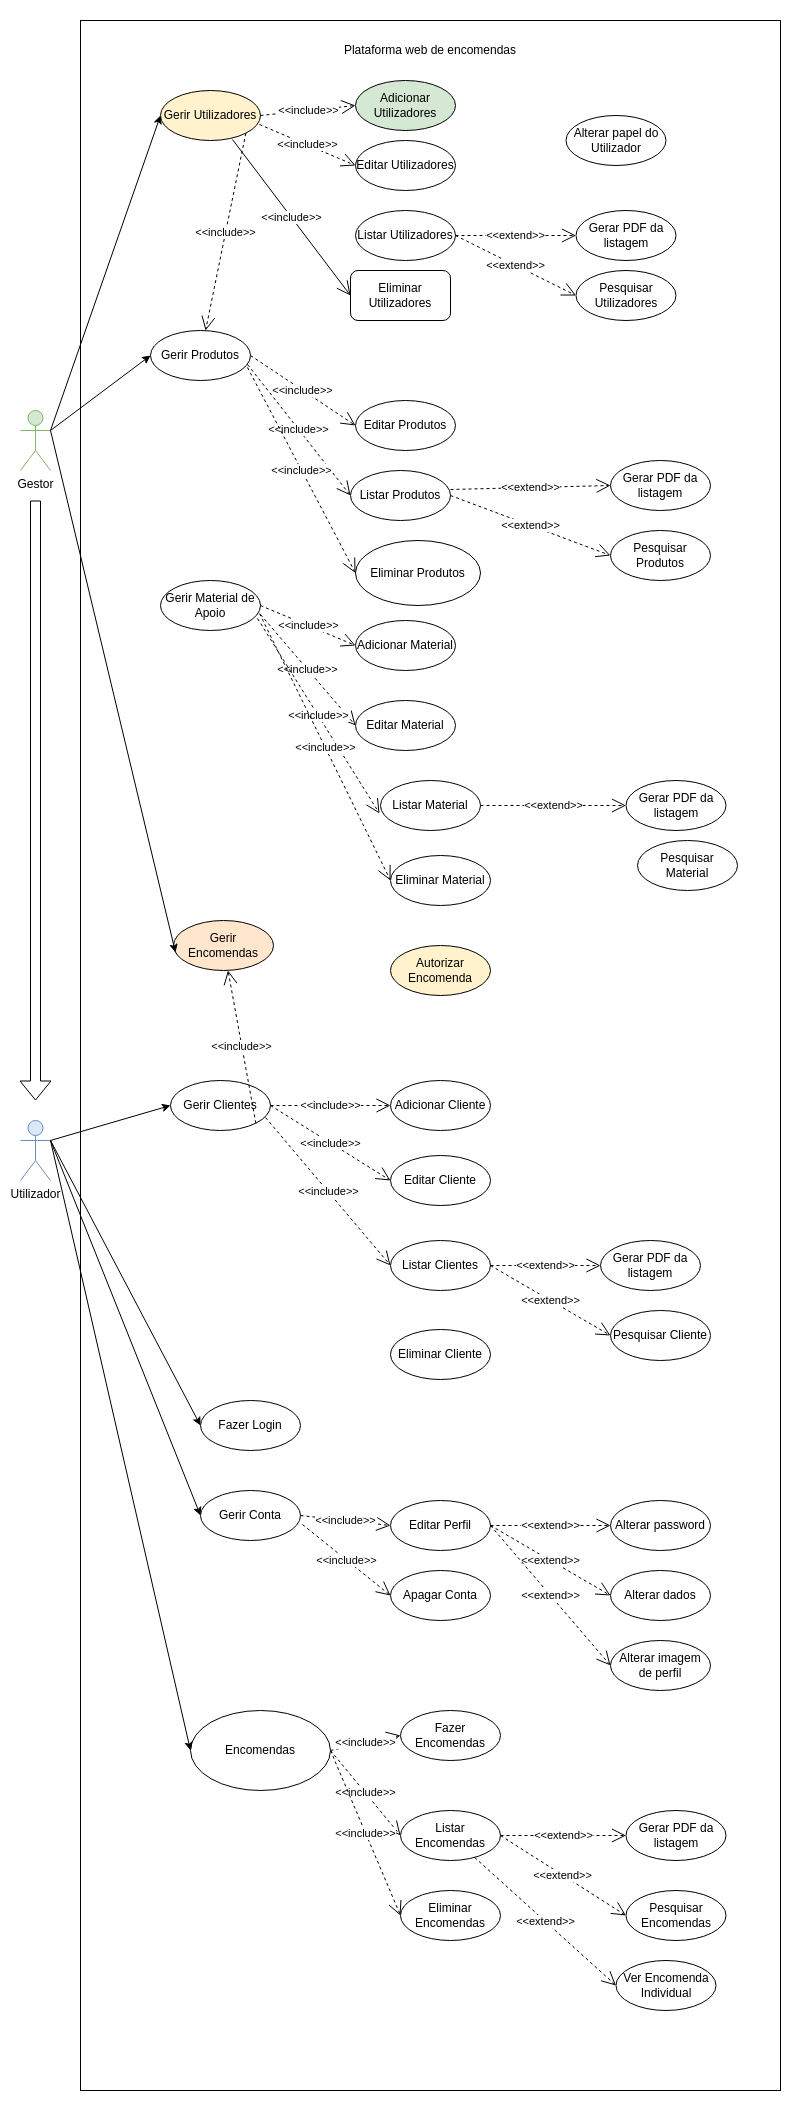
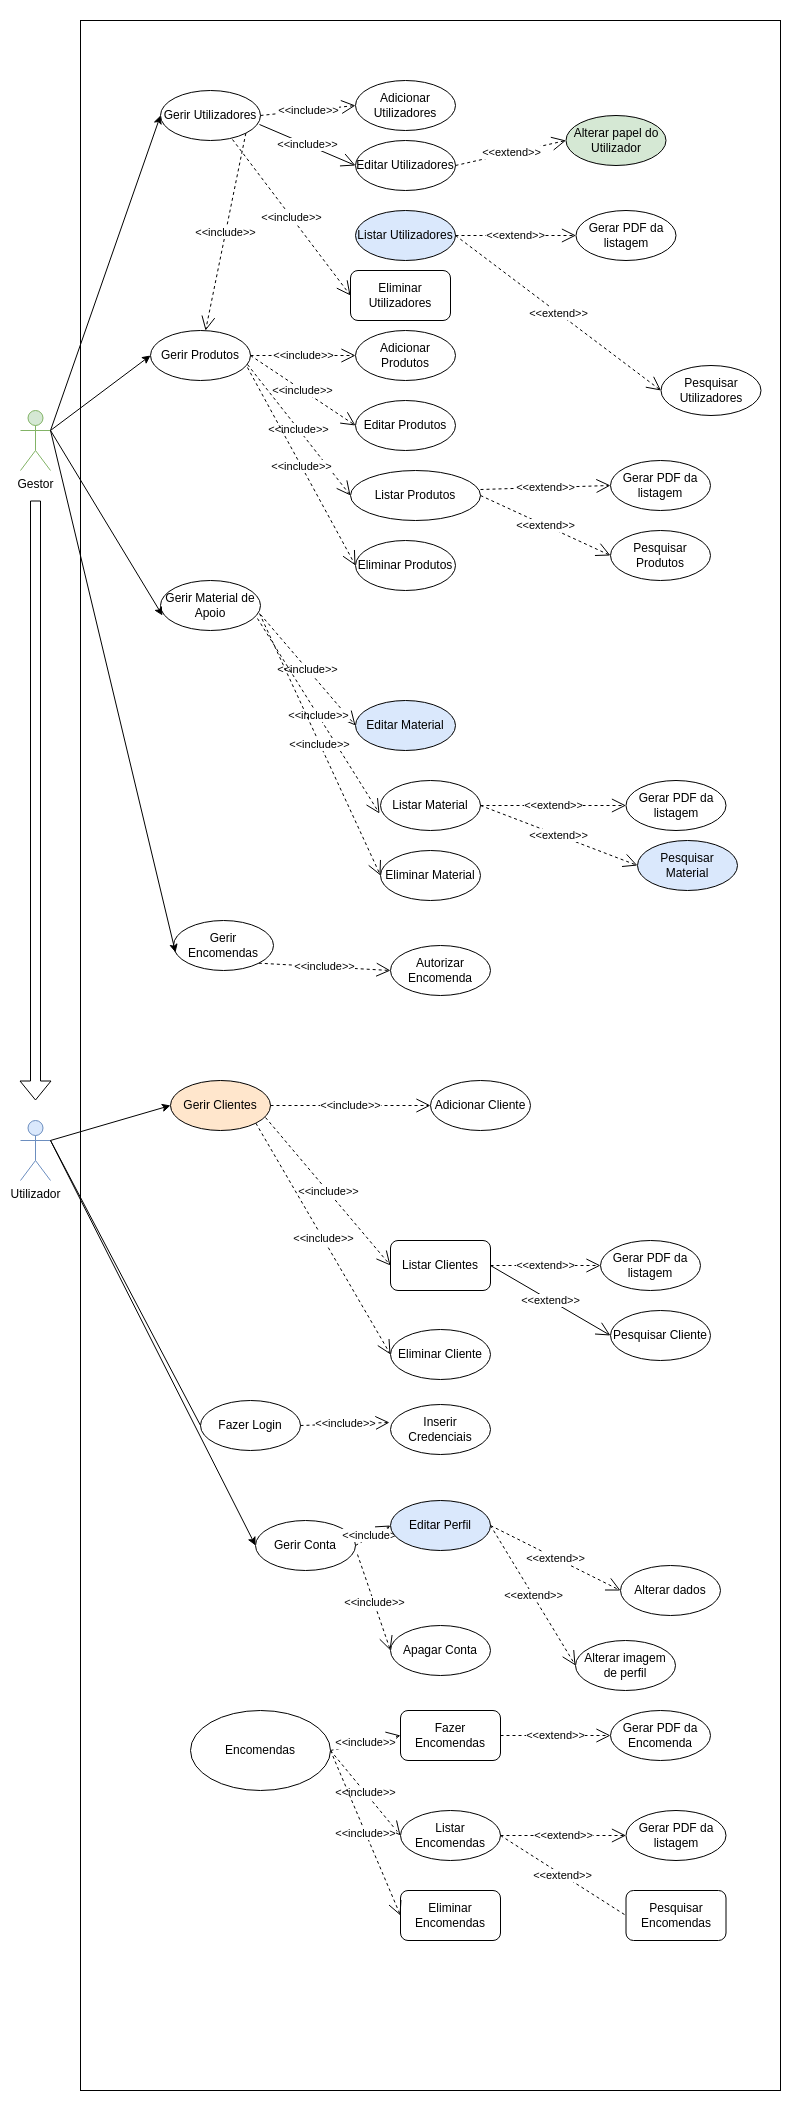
- <mxCell id="6" value="Plataforma web de encomendas" style="text;html=1;strokeColor=none;fillColor=none;align=center;verticalAlign=middle;whiteSpace=wrap;rounded=0;" parent="1" vertex="1"><mxGeometry x="335" y="40" width="190" height="20" as="geometry" /></mxCell>
- <mxCell id="15" value="Adicionar Utilizadores" style="ellipse;whiteSpace=wrap;html=1;fillColor=#d5e8d4;" parent="1" vertex="1"><mxGeometry x="355" y="80" width="100" height="50" as="geometry" /></mxCell>
+ <mxCell id="15" value="Adicionar Utilizadores" style="ellipse;whiteSpace=wrap;html=1;" parent="1" vertex="1"><mxGeometry x="355" y="80" width="100" height="50" as="geometry" /></mxCell>
- <mxCell id="7" value="Gerir Utilizadores" style="ellipse;whiteSpace=wrap;html=1;fillColor=#fff2cc;" parent="1" vertex="1"><mxGeometry x="160" y="90" width="100" height="50" as="geometry" /></mxCell>
+ <mxCell id="7" value="Gerir Utilizadores" style="ellipse;whiteSpace=wrap;html=1;" parent="1" vertex="1"><mxGeometry x="160" y="90" width="100" height="50" as="geometry" /></mxCell>
- <mxCell id="22" value="&amp;lt;&amp;lt;include&amp;gt;&amp;gt;" style="endArrow=open;endSize=12;dashed=1;html=1;exitX=0.99;exitY=0.68;exitDx=0;exitDy=0;exitPerimeter=0;entryX=0;entryY=0.5;entryDx=0;entryDy=0;" parent="1" source="7" target="16" edge="1"><mxGeometry width="160" relative="1" as="geometry"><mxPoint x="260" y="409" as="sourcePoint" /><mxPoint x="420" y="409" as="targetPoint" /></mxGeometry></mxCell>
+ <mxCell id="22" value="&amp;lt;&amp;lt;include&amp;gt;&amp;gt;" style="endArrow=open;endSize=12;dashed=0;html=1;exitX=0.99;exitY=0.68;exitDx=0;exitDy=0;exitPerimeter=0;entryX=0;entryY=0.5;entryDx=0;entryDy=0;" parent="1" source="7" target="16" edge="1"><mxGeometry width="160" relative="1" as="geometry"><mxPoint x="260" y="409" as="sourcePoint" /><mxPoint x="420" y="409" as="targetPoint" /></mxGeometry></mxCell>
- <mxCell id="17" value="Alterar papel do Utilizador" style="ellipse;whiteSpace=wrap;html=1;" parent="1" vertex="1"><mxGeometry x="565.5" y="115" width="100" height="50" as="geometry" /></mxCell>
+ <mxCell id="17" value="Alterar papel do Utilizador" style="ellipse;whiteSpace=wrap;html=1;fillColor=#d5e8d4;" parent="1" vertex="1"><mxGeometry x="565.5" y="115" width="100" height="50" as="geometry" /></mxCell>
+ <mxCell id="25" value="&amp;lt;&amp;lt;extend&amp;gt;&amp;gt;" style="endArrow=open;endSize=12;dashed=1;html=1;exitX=1;exitY=0.5;exitDx=0;exitDy=0;entryX=0;entryY=0.5;entryDx=0;entryDy=0;" parent="1" source="16" target="17" edge="1"><mxGeometry width="160" relative="1" as="geometry"><mxPoint x="470" y="410" as="sourcePoint" /><mxPoint x="510" y="410" as="targetPoint" /></mxGeometry></mxCell>
- <mxCell id="24" value="&amp;lt;&amp;lt;include&amp;gt;&amp;gt;" style="endArrow=open;endSize=12;dashed=0;html=1;entryX=0;entryY=0.5;entryDx=0;entryDy=0;exitX=0.72;exitY=0.98;exitDx=0;exitDy=0;exitPerimeter=0;" parent="1" source="7" target="18" edge="1"><mxGeometry width="160" relative="1" as="geometry"><mxPoint x="195" y="419.5" as="sourcePoint" /><mxPoint x="355" y="419.5" as="targetPoint" /></mxGeometry></mxCell>
+ <mxCell id="24" value="&amp;lt;&amp;lt;include&amp;gt;&amp;gt;" style="endArrow=open;endSize=12;dashed=1;html=1;entryX=0;entryY=0.5;entryDx=0;entryDy=0;exitX=0.72;exitY=0.98;exitDx=0;exitDy=0;exitPerimeter=0;" parent="1" source="7" target="18" edge="1"><mxGeometry width="160" relative="1" as="geometry"><mxPoint x="195" y="419.5" as="sourcePoint" /><mxPoint x="355" y="419.5" as="targetPoint" /></mxGeometry></mxCell>
- <mxCell id="19" value="Listar Utilizadores" style="ellipse;whiteSpace=wrap;html=1;" parent="1" vertex="1"><mxGeometry x="355" width="100" height="50" as="geometry" y="210" /></mxCell>
+ <mxCell id="19" value="Listar Utilizadores" style="ellipse;whiteSpace=wrap;html=1;fillColor=#dae8fc;" parent="1" vertex="1"><mxGeometry x="355" width="100" height="50" as="geometry" y="210" /></mxCell>
- <mxCell id="35" value="Pesquisar Utilizadores" style="ellipse;whiteSpace=wrap;html=1;" parent="1" vertex="1"><mxGeometry x="575.5" y="270" width="100" height="50" as="geometry" /></mxCell>
+ <mxCell id="35" value="Pesquisar Utilizadores" style="ellipse;whiteSpace=wrap;html=1;" parent="1" vertex="1"><mxGeometry x="660.5" y="365" width="100" height="50" as="geometry" /></mxCell>
+ <mxCell id="31" value="&amp;lt;&amp;lt;include&amp;gt;&amp;gt;" style="endArrow=open;endSize=12;dashed=1;html=1;exitX=1;exitY=0.5;exitDx=0;exitDy=0;entryX=0;entryY=0.5;entryDx=0;entryDy=0;" parent="1" source="8" target="27" edge="1"><mxGeometry width="160" relative="1" as="geometry"><mxPoint x="290" y="615" as="sourcePoint" /><mxPoint x="385" y="575" as="targetPoint" /></mxGeometry></mxCell>
+ <mxCell id="27" value="Adicionar Produtos" style="ellipse;whiteSpace=wrap;html=1;" parent="1" vertex="1"><mxGeometry x="355" y="330" width="100" height="50" as="geometry" /></mxCell>
- <mxCell id="29" value="Listar Produtos" style="ellipse;whiteSpace=wrap;html=1;" parent="1" vertex="1"><mxGeometry x="350" y="470" width="100" height="50" as="geometry" /></mxCell>
+ <mxCell id="29" value="Listar Produtos" style="ellipse;whiteSpace=wrap;html=1;" parent="1" vertex="1"><mxGeometry x="350" y="470" width="130" height="50" as="geometry" /></mxCell>
+ <mxCell id="13" value="" style="endArrow=classic;html=1;entryX=0.02;entryY=0.7;entryDx=0;entryDy=0;exitX=1;exitY=0.333;exitDx=0;exitDy=0;exitPerimeter=0;entryPerimeter=0;" parent="1" source="3" target="9" edge="1"><mxGeometry width="50" height="50" relative="1" as="geometry"><mxPoint x="70" y="455" as="sourcePoint" /><mxPoint x="170" y="415" as="targetPoint" /></mxGeometry></mxCell>
- <mxCell id="30" value="Eliminar Produtos" style="ellipse;whiteSpace=wrap;html=1;" parent="1" vertex="1"><mxGeometry x="355" y="540" width="125" height="65" as="geometry" /></mxCell>
+ <mxCell id="30" value="Eliminar Produtos" style="ellipse;whiteSpace=wrap;html=1;" parent="1" vertex="1"><mxGeometry x="355" y="540" width="100" height="50" as="geometry" /></mxCell>
- <mxCell id="45" value="&amp;lt;&amp;lt;include&amp;gt;&amp;gt;" style="endArrow=open;endSize=12;dashed=1;html=1;entryX=0;entryY=0.5;entryDx=0;entryDy=0;exitX=1;exitY=0.5;exitDx=0;exitDy=0;" parent="1" source="9" target="41" edge="1"><mxGeometry width="160" relative="1" as="geometry"><mxPoint x="310" y="757" as="sourcePoint" /><mxPoint x="443" y="860" as="targetPoint" /></mxGeometry></mxCell>
- <mxCell id="41" value="Adicionar Material" style="ellipse;whiteSpace=wrap;html=1;" parent="1" vertex="1"><mxGeometry x="355" y="620" width="100" height="50" as="geometry" /></mxCell>
- <mxCell id="42" value="Editar Material" style="ellipse;whiteSpace=wrap;html=1;" parent="1" vertex="1"><mxGeometry x="355" y="700" width="100" height="50" as="geometry" /></mxCell>
+ <mxCell id="42" value="Editar Material" style="ellipse;whiteSpace=wrap;html=1;fillColor=#dae8fc;" parent="1" vertex="1"><mxGeometry x="355" y="700" width="100" height="50" as="geometry" /></mxCell>
+ <mxCell id="51" value="&amp;lt;&amp;lt;extend&amp;gt;&amp;gt;" style="endArrow=open;endSize=12;dashed=1;html=1;exitX=1;exitY=0.5;exitDx=0;exitDy=0;entryX=0;entryY=0.5;entryDx=0;entryDy=0;" parent="1" source="43" target="52" edge="1"><mxGeometry width="160" relative="1" as="geometry"><mxPoint x="548.5" y="942" as="sourcePoint" /><mxPoint x="675.5" y="970" as="targetPoint" /></mxGeometry></mxCell>
- <mxCell id="52" value="Pesquisar Material" style="ellipse;whiteSpace=wrap;html=1;" parent="1" vertex="1"><mxGeometry x="637" y="840" width="100" height="50" as="geometry" /></mxCell>
+ <mxCell id="52" value="Pesquisar Material" style="ellipse;whiteSpace=wrap;html=1;fillColor=#dae8fc;" parent="1" vertex="1"><mxGeometry x="637" y="840" width="100" height="50" as="geometry" /></mxCell>
- <mxCell id="44" value="Eliminar Material" style="ellipse;whiteSpace=wrap;html=1;" parent="1" vertex="1"><mxGeometry x="390" y="855" width="100" height="50" as="geometry" /></mxCell>
+ <mxCell id="44" value="Eliminar Material" style="ellipse;whiteSpace=wrap;html=1;" parent="1" vertex="1"><mxGeometry x="380" y="850" width="100" height="50" as="geometry" /></mxCell>
- <mxCell id="10" value="Gerir Encomendas" style="ellipse;whiteSpace=wrap;html=1;fillColor=#ffe6cc;" parent="1" vertex="1"><mxGeometry x="173" y="920" width="100" height="50" as="geometry" /></mxCell>
+ <mxCell id="10" value="Gerir Encomendas" style="ellipse;whiteSpace=wrap;html=1;" parent="1" vertex="1"><mxGeometry x="173" y="920" width="100" height="50" as="geometry" /></mxCell>
+ <mxCell id="54" value="&amp;lt;&amp;lt;include&amp;gt;&amp;gt;" style="endArrow=open;endSize=12;dashed=1;html=1;entryX=0;entryY=0.5;entryDx=0;entryDy=0;exitX=1;exitY=1;exitDx=0;exitDy=0;" parent="1" source="10" target="53" edge="1"><mxGeometry width="160" relative="1" as="geometry"><mxPoint x="320" y="1100" as="sourcePoint" /><mxPoint x="441.5" y="1245" as="targetPoint" /></mxGeometry></mxCell>
- <mxCell id="53" value="Autorizar Encomenda" style="ellipse;whiteSpace=wrap;html=1;fillColor=#fff2cc;" parent="1" vertex="1"><mxGeometry x="390" y="945" width="100" height="50" as="geometry" /></mxCell>
+ <mxCell id="53" value="Autorizar Encomenda" style="ellipse;whiteSpace=wrap;html=1;" parent="1" vertex="1"><mxGeometry x="390" y="945" width="100" height="50" as="geometry" /></mxCell>
- <mxCell id="66" value="&amp;lt;&amp;lt;include&amp;gt;&amp;gt;" style="endArrow=open;endSize=12;dashed=1;html=1;exitX=1;exitY=1;exitDx=0;exitDy=0;" parent="1" source="55" target="10" edge="1"><mxGeometry width="160" relative="1" as="geometry"><mxPoint x="260" y="1387" as="sourcePoint" /><mxPoint x="365" y="1505" as="targetPoint" /></mxGeometry></mxCell>
+ <mxCell id="66" value="&amp;lt;&amp;lt;include&amp;gt;&amp;gt;" style="endArrow=open;endSize=12;dashed=1;html=1;entryX=0;entryY=0.5;entryDx=0;entryDy=0;exitX=1;exitY=1;exitDx=0;exitDy=0;" parent="1" source="55" target="60" edge="1"><mxGeometry width="160" relative="1" as="geometry"><mxPoint x="260" y="1387" as="sourcePoint" /><mxPoint x="365" y="1505" as="targetPoint" /></mxGeometry></mxCell>
- <mxCell id="55" value="Gerir Clientes" style="ellipse;whiteSpace=wrap;html=1;" parent="1" vertex="1"><mxGeometry x="170" y="1080" width="100" height="50" as="geometry" /></mxCell>
+ <mxCell id="55" value="Gerir Clientes" style="ellipse;whiteSpace=wrap;html=1;fillColor=#ffe6cc;" parent="1" vertex="1"><mxGeometry x="170" y="1080" width="100" height="50" as="geometry" /></mxCell>
- <mxCell id="57" value="Adicionar Cliente" style="ellipse;whiteSpace=wrap;html=1;" parent="1" vertex="1"><mxGeometry x="390" y="1080" width="100" height="50" as="geometry" /></mxCell>
+ <mxCell id="57" value="Adicionar Cliente" style="ellipse;whiteSpace=wrap;html=1;" parent="1" vertex="1"><mxGeometry x="430" y="1080" width="100" height="50" as="geometry" /></mxCell>
- <mxCell id="64" value="&amp;lt;&amp;lt;include&amp;gt;&amp;gt;" style="endArrow=open;endSize=12;dashed=1;html=1;entryX=0;entryY=0.5;entryDx=0;entryDy=0;exitX=1;exitY=0.5;exitDx=0;exitDy=0;" parent="1" source="55" target="58" edge="1"><mxGeometry width="160" relative="1" as="geometry"><mxPoint x="280" y="1325" as="sourcePoint" /><mxPoint x="360" y="1389" as="targetPoint" /></mxGeometry></mxCell>
- <mxCell id="58" value="Editar Cliente" style="ellipse;whiteSpace=wrap;html=1;" parent="1" vertex="1"><mxGeometry x="390" y="1155" width="100" height="50" as="geometry" /></mxCell>
- <mxCell id="59" value="Listar Clientes" style="ellipse;whiteSpace=wrap;html=1;" parent="1" vertex="1"><mxGeometry x="390" y="1240" width="100" height="50" as="geometry" /></mxCell>
+ <mxCell id="59" value="Listar Clientes" style="whiteSpace=wrap;html=1;rounded=1;" parent="1" vertex="1"><mxGeometry x="390" y="1240" width="100" height="50" as="geometry" /></mxCell>
- <mxCell id="67" value="&amp;lt;&amp;lt;extend&amp;gt;&amp;gt;" style="endArrow=open;endSize=12;dashed=1;html=1;exitX=1;exitY=0.5;exitDx=0;exitDy=0;entryX=0;entryY=0.5;entryDx=0;entryDy=0;" parent="1" source="59" target="62" edge="1"><mxGeometry width="160" relative="1" as="geometry"><mxPoint x="480" y="1457" as="sourcePoint" /><mxPoint x="587" y="1457" as="targetPoint" /></mxGeometry></mxCell>
+ <mxCell id="67" value="&amp;lt;&amp;lt;extend&amp;gt;&amp;gt;" style="endArrow=open;endSize=12;dashed=0;html=1;exitX=1;exitY=0.5;exitDx=0;exitDy=0;entryX=0;entryY=0.5;entryDx=0;entryDy=0;" parent="1" source="59" target="62" edge="1"><mxGeometry width="160" relative="1" as="geometry"><mxPoint x="480" y="1457" as="sourcePoint" /><mxPoint x="587" y="1457" as="targetPoint" /></mxGeometry></mxCell>
- <mxCell id="70" value="" style="endArrow=classic;html=1;entryX=0;entryY=0.5;entryDx=0;entryDy=0;exitX=1;exitY=0.333;exitDx=0;exitDy=0;exitPerimeter=0;" parent="1" source="4" target="69" edge="1"><mxGeometry width="50" height="50" relative="1" as="geometry"><mxPoint x="70" y="1512.5" as="sourcePoint" /><mxPoint x="200" y="1397.5" as="targetPoint" /></mxGeometry></mxCell>
+ <mxCell id="70" value="" style="endArrow=none;html=1;entryX=0;entryY=0.5;entryDx=0;entryDy=0;exitX=1;exitY=0.333;exitDx=0;exitDy=0;exitPerimeter=0;" parent="1" source="4" target="69" edge="1"><mxGeometry width="50" height="50" relative="1" as="geometry"><mxPoint x="70" y="1512.5" as="sourcePoint" /><mxPoint x="200" y="1397.5" as="targetPoint" /></mxGeometry></mxCell>
+ <mxCell id="71" value="&amp;lt;&amp;lt;include&amp;gt;&amp;gt;" style="endArrow=open;endSize=12;dashed=1;html=1;exitX=1;exitY=0.5;exitDx=0;exitDy=0;entryX=-0.01;entryY=0.36;entryDx=0;entryDy=0;entryPerimeter=0;" parent="1" source="69" target="72" edge="1"><mxGeometry width="160" relative="1" as="geometry"><mxPoint x="290" y="1420" as="sourcePoint" /><mxPoint x="370" y="1570" as="targetPoint" /></mxGeometry></mxCell>
+ <mxCell id="72" value="Inserir Credenciais" style="ellipse;whiteSpace=wrap;html=1;" parent="1" vertex="1"><mxGeometry x="390" y="1404" width="100" height="50" as="geometry" /></mxCell>
- <mxCell id="94" value="" style="endArrow=classic;html=1;entryX=0;entryY=0.5;entryDx=0;entryDy=0;exitX=1;exitY=0.333;exitDx=0;exitDy=0;exitPerimeter=0;" parent="1" source="4" target="93" edge="1"><mxGeometry width="50" height="50" relative="1" as="geometry"><mxPoint x="80" y="1687.5" as="sourcePoint" /><mxPoint x="220" y="1712.5" as="targetPoint" /></mxGeometry></mxCell>
- <mxCell id="73" value="Gerir Conta" style="ellipse;whiteSpace=wrap;html=1;" parent="1" vertex="1"><mxGeometry x="200" y="1490" width="100" height="50" as="geometry" /></mxCell>
+ <mxCell id="73" value="Gerir Conta" style="ellipse;whiteSpace=wrap;html=1;" parent="1" vertex="1"><mxGeometry x="255" y="1520" width="100" height="50" as="geometry" /></mxCell>
- <mxCell id="76" value="Editar Perfil" style="ellipse;whiteSpace=wrap;html=1;" parent="1" vertex="1"><mxGeometry x="390" y="1500" width="100" height="50" as="geometry" /></mxCell>
+ <mxCell id="76" value="Editar Perfil" style="ellipse;whiteSpace=wrap;html=1;fillColor=#dae8fc;" parent="1" vertex="1"><mxGeometry x="390" y="1500" width="100" height="50" as="geometry" /></mxCell>
- <mxCell id="78" value="&amp;lt;&amp;lt;extend&amp;gt;&amp;gt;" style="endArrow=open;endSize=12;dashed=1;html=1;exitX=1;exitY=0.5;exitDx=0;exitDy=0;entryX=0;entryY=0.5;entryDx=0;entryDy=0;" parent="1" source="76" target="77" edge="1"><mxGeometry width="160" relative="1" as="geometry"><mxPoint x="493.5" y="1651" as="sourcePoint" /><mxPoint x="600.5" y="1669" as="targetPoint" /></mxGeometry></mxCell>
- <mxCell id="77" value="Alterar password" style="ellipse;whiteSpace=wrap;html=1;" parent="1" vertex="1"><mxGeometry x="610" y="1500" width="100" height="50" as="geometry" /></mxCell>
- <mxCell id="84" value="Apagar Conta" style="ellipse;whiteSpace=wrap;html=1;" parent="1" vertex="1"><mxGeometry x="390" y="1570" width="100" height="50" as="geometry" /></mxCell>
+ <mxCell id="84" value="Apagar Conta" style="ellipse;whiteSpace=wrap;html=1;" parent="1" vertex="1"><mxGeometry x="390" y="1625" width="100" height="50" as="geometry" /></mxCell>
- <mxCell id="79" value="Alterar dados" style="ellipse;whiteSpace=wrap;html=1;" parent="1" vertex="1"><mxGeometry x="610" y="1570" width="100" height="50" as="geometry" /></mxCell>
+ <mxCell id="79" value="Alterar dados" style="ellipse;whiteSpace=wrap;html=1;" parent="1" vertex="1"><mxGeometry x="620" y="1565" width="100" height="50" as="geometry" /></mxCell>
- <mxCell id="80" value="Alterar imagem de perfil" style="ellipse;whiteSpace=wrap;html=1;" parent="1" vertex="1"><mxGeometry x="610" y="1640" width="100" height="50" as="geometry" /></mxCell>
+ <mxCell id="80" value="Alterar imagem de perfil" style="ellipse;whiteSpace=wrap;html=1;" parent="1" vertex="1"><mxGeometry x="575" y="1640" width="100" height="50" as="geometry" /></mxCell>
- <mxCell id="86" value="Fazer Encomendas" style="ellipse;whiteSpace=wrap;html=1;" parent="1" vertex="1"><mxGeometry x="400" y="1710" width="100" height="50" as="geometry" /></mxCell>
+ <mxCell id="86" value="Fazer Encomendas" style="whiteSpace=wrap;html=1;rounded=1;" parent="1" vertex="1"><mxGeometry x="400" y="1710" width="100" height="50" as="geometry" /></mxCell>
+ <mxCell id="87" value="&amp;lt;&amp;lt;extend&amp;gt;&amp;gt;" style="endArrow=open;endSize=12;dashed=1;html=1;exitX=1;exitY=0.5;exitDx=0;exitDy=0;" parent="1" source="86" target="88" edge="1"><mxGeometry width="160" relative="1" as="geometry"><mxPoint x="493.5" y="1907" as="sourcePoint" /><mxPoint x="600.5" y="1925" as="targetPoint" /></mxGeometry></mxCell>
+ <mxCell id="88" value="Gerar PDF da Encomenda" style="ellipse;whiteSpace=wrap;html=1;" parent="1" vertex="1"><mxGeometry x="610" y="1710" width="100" height="50" as="geometry" /></mxCell>
- <mxCell id="98" value="&amp;lt;&amp;lt;extend&amp;gt;&amp;gt;" style="endArrow=open;endSize=12;dashed=1;html=1;exitX=1;exitY=0.5;exitDx=0;exitDy=0;entryX=0;entryY=0.5;entryDx=0;entryDy=0;" parent="1" source="90" target="97" edge="1"><mxGeometry width="160" relative="1" as="geometry"><mxPoint x="497.5" y="1949.5" as="sourcePoint" /><mxPoint x="633.5" y="1949.5" as="targetPoint" /></mxGeometry></mxCell>
+ <mxCell id="98" value="&amp;lt;&amp;lt;extend&amp;gt;&amp;gt;" style="endArrow=none;endSize=12;dashed=1;html=1;exitX=1;exitY=0.5;exitDx=0;exitDy=0;entryX=0;entryY=0.5;entryDx=0;entryDy=0;" parent="1" source="90" target="97" edge="1"><mxGeometry width="160" relative="1" as="geometry"><mxPoint x="497.5" y="1949.5" as="sourcePoint" /><mxPoint x="633.5" y="1949.5" as="targetPoint" /></mxGeometry></mxCell>
- <mxCell id="91" value="Eliminar Encomendas" style="ellipse;whiteSpace=wrap;html=1;" parent="1" vertex="1"><mxGeometry x="400" y="1890" width="100" height="50" as="geometry" /></mxCell>
+ <mxCell id="91" value="Eliminar Encomendas" style="whiteSpace=wrap;html=1;rounded=1;" parent="1" vertex="1"><mxGeometry x="400" y="1890" width="100" height="50" as="geometry" /></mxCell>
- <mxCell id="97" value="Pesquisar Encomendas" style="ellipse;whiteSpace=wrap;html=1;" parent="1" vertex="1"><mxGeometry x="625.5" y="1890" width="100" height="50" as="geometry" /></mxCell>
+ <mxCell id="97" value="Pesquisar Encomendas" style="whiteSpace=wrap;html=1;rounded=1;" parent="1" vertex="1"><mxGeometry x="625.5" y="1890" width="100" height="50" as="geometry" /></mxCell>
- <mxCell id="99" value="&amp;lt;&amp;lt;extend&amp;gt;&amp;gt;" style="endArrow=open;endSize=12;dashed=1;html=1;entryX=0;entryY=0.5;entryDx=0;entryDy=0;" edge="1" parent="1" source="90" target="100"><mxGeometry width="160" relative="1" as="geometry"><mxPoint x="511" y="1810" as="sourcePoint" /><mxPoint x="637" y="1810" as="targetPoint" /></mxGeometry></mxCell>
- <mxCell id="100" value="Ver Encomenda Individual" style="ellipse;whiteSpace=wrap;html=1;" vertex="1" parent="1"><mxGeometry x="615.5" y="1960" width="100" height="50" as="geometry" /></mxCell>
